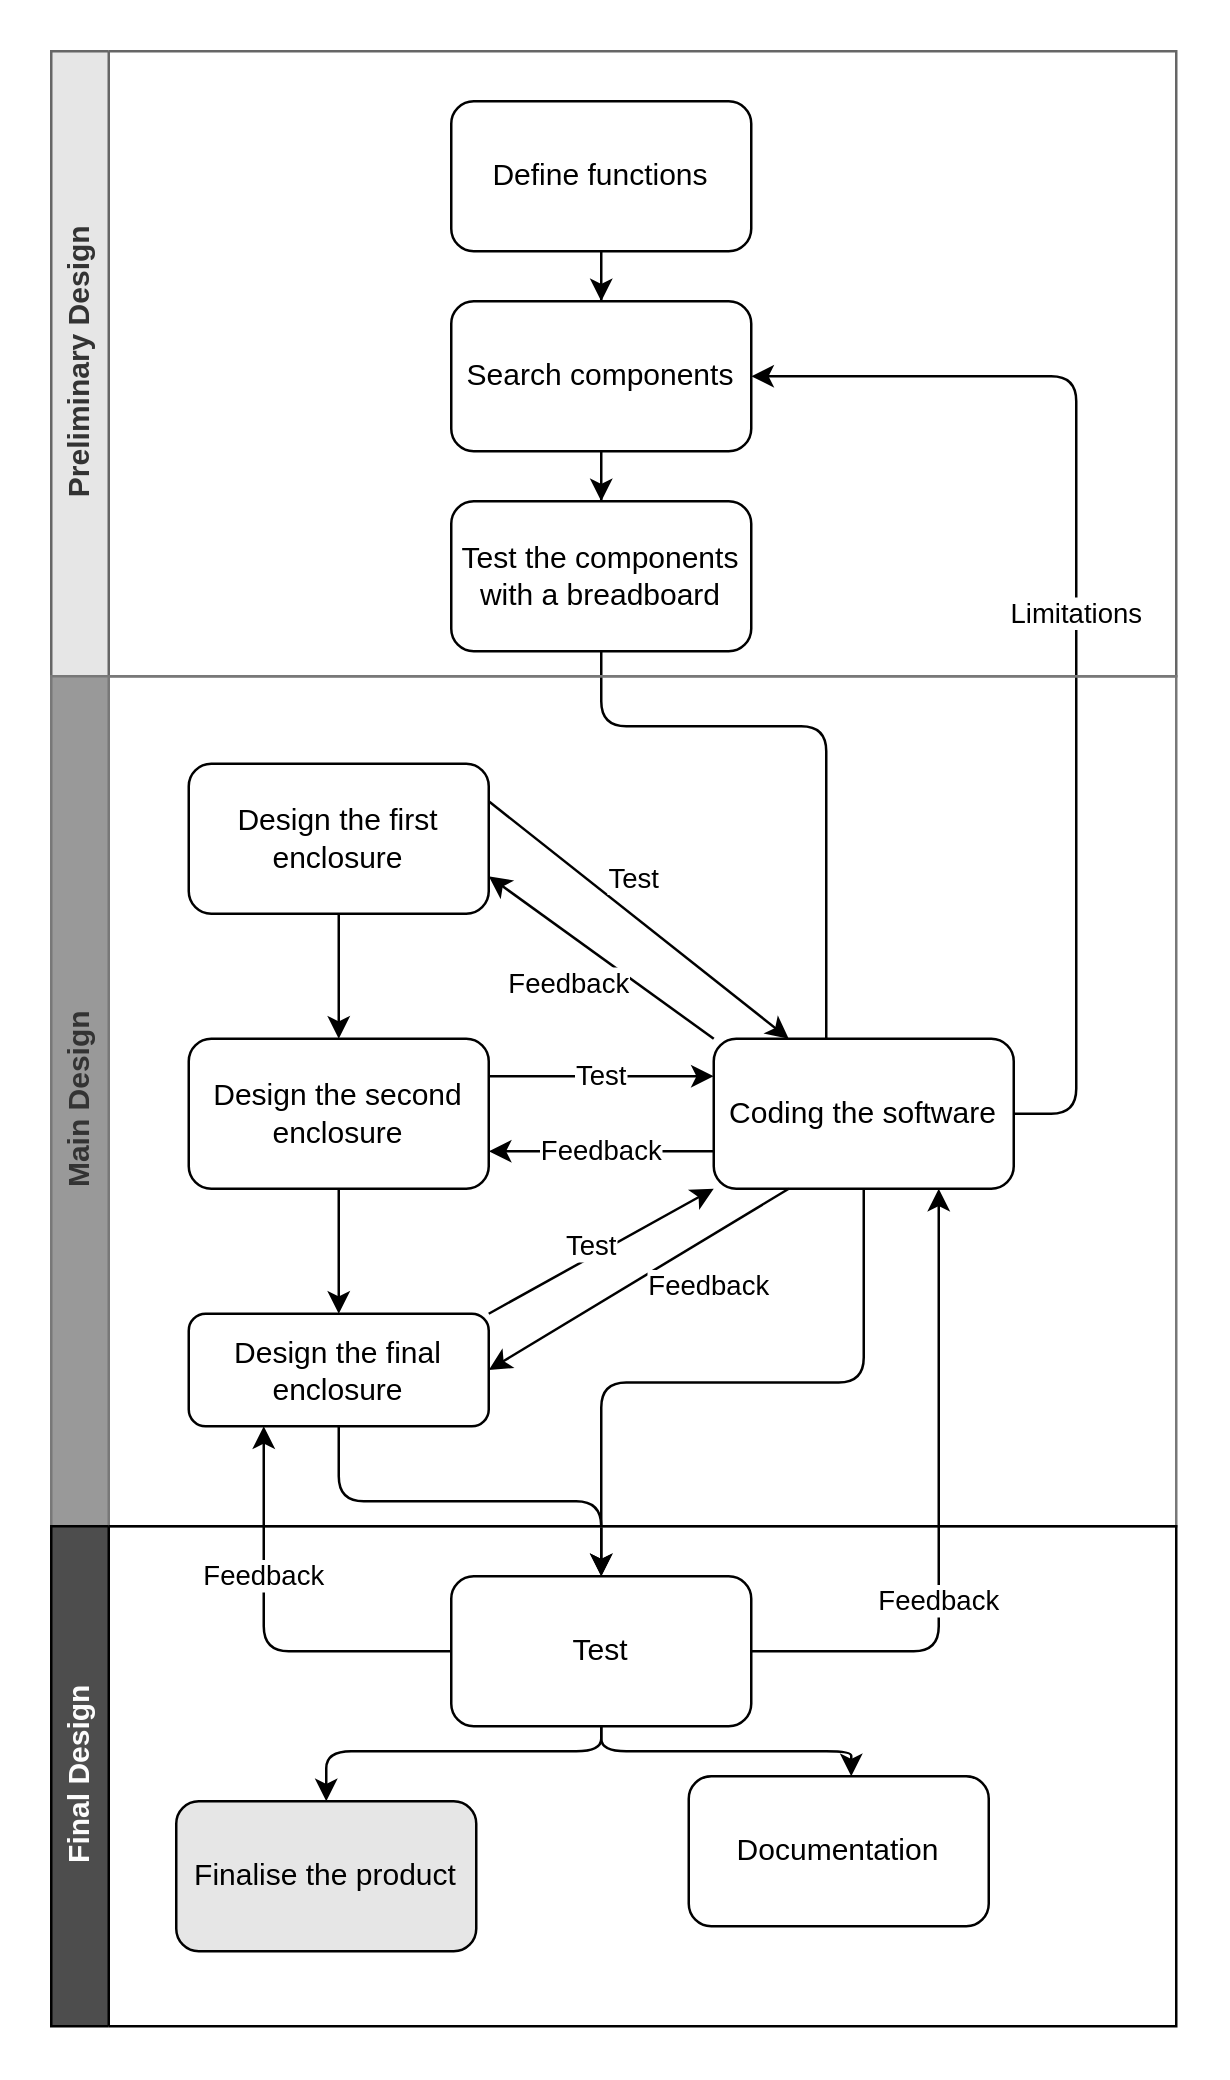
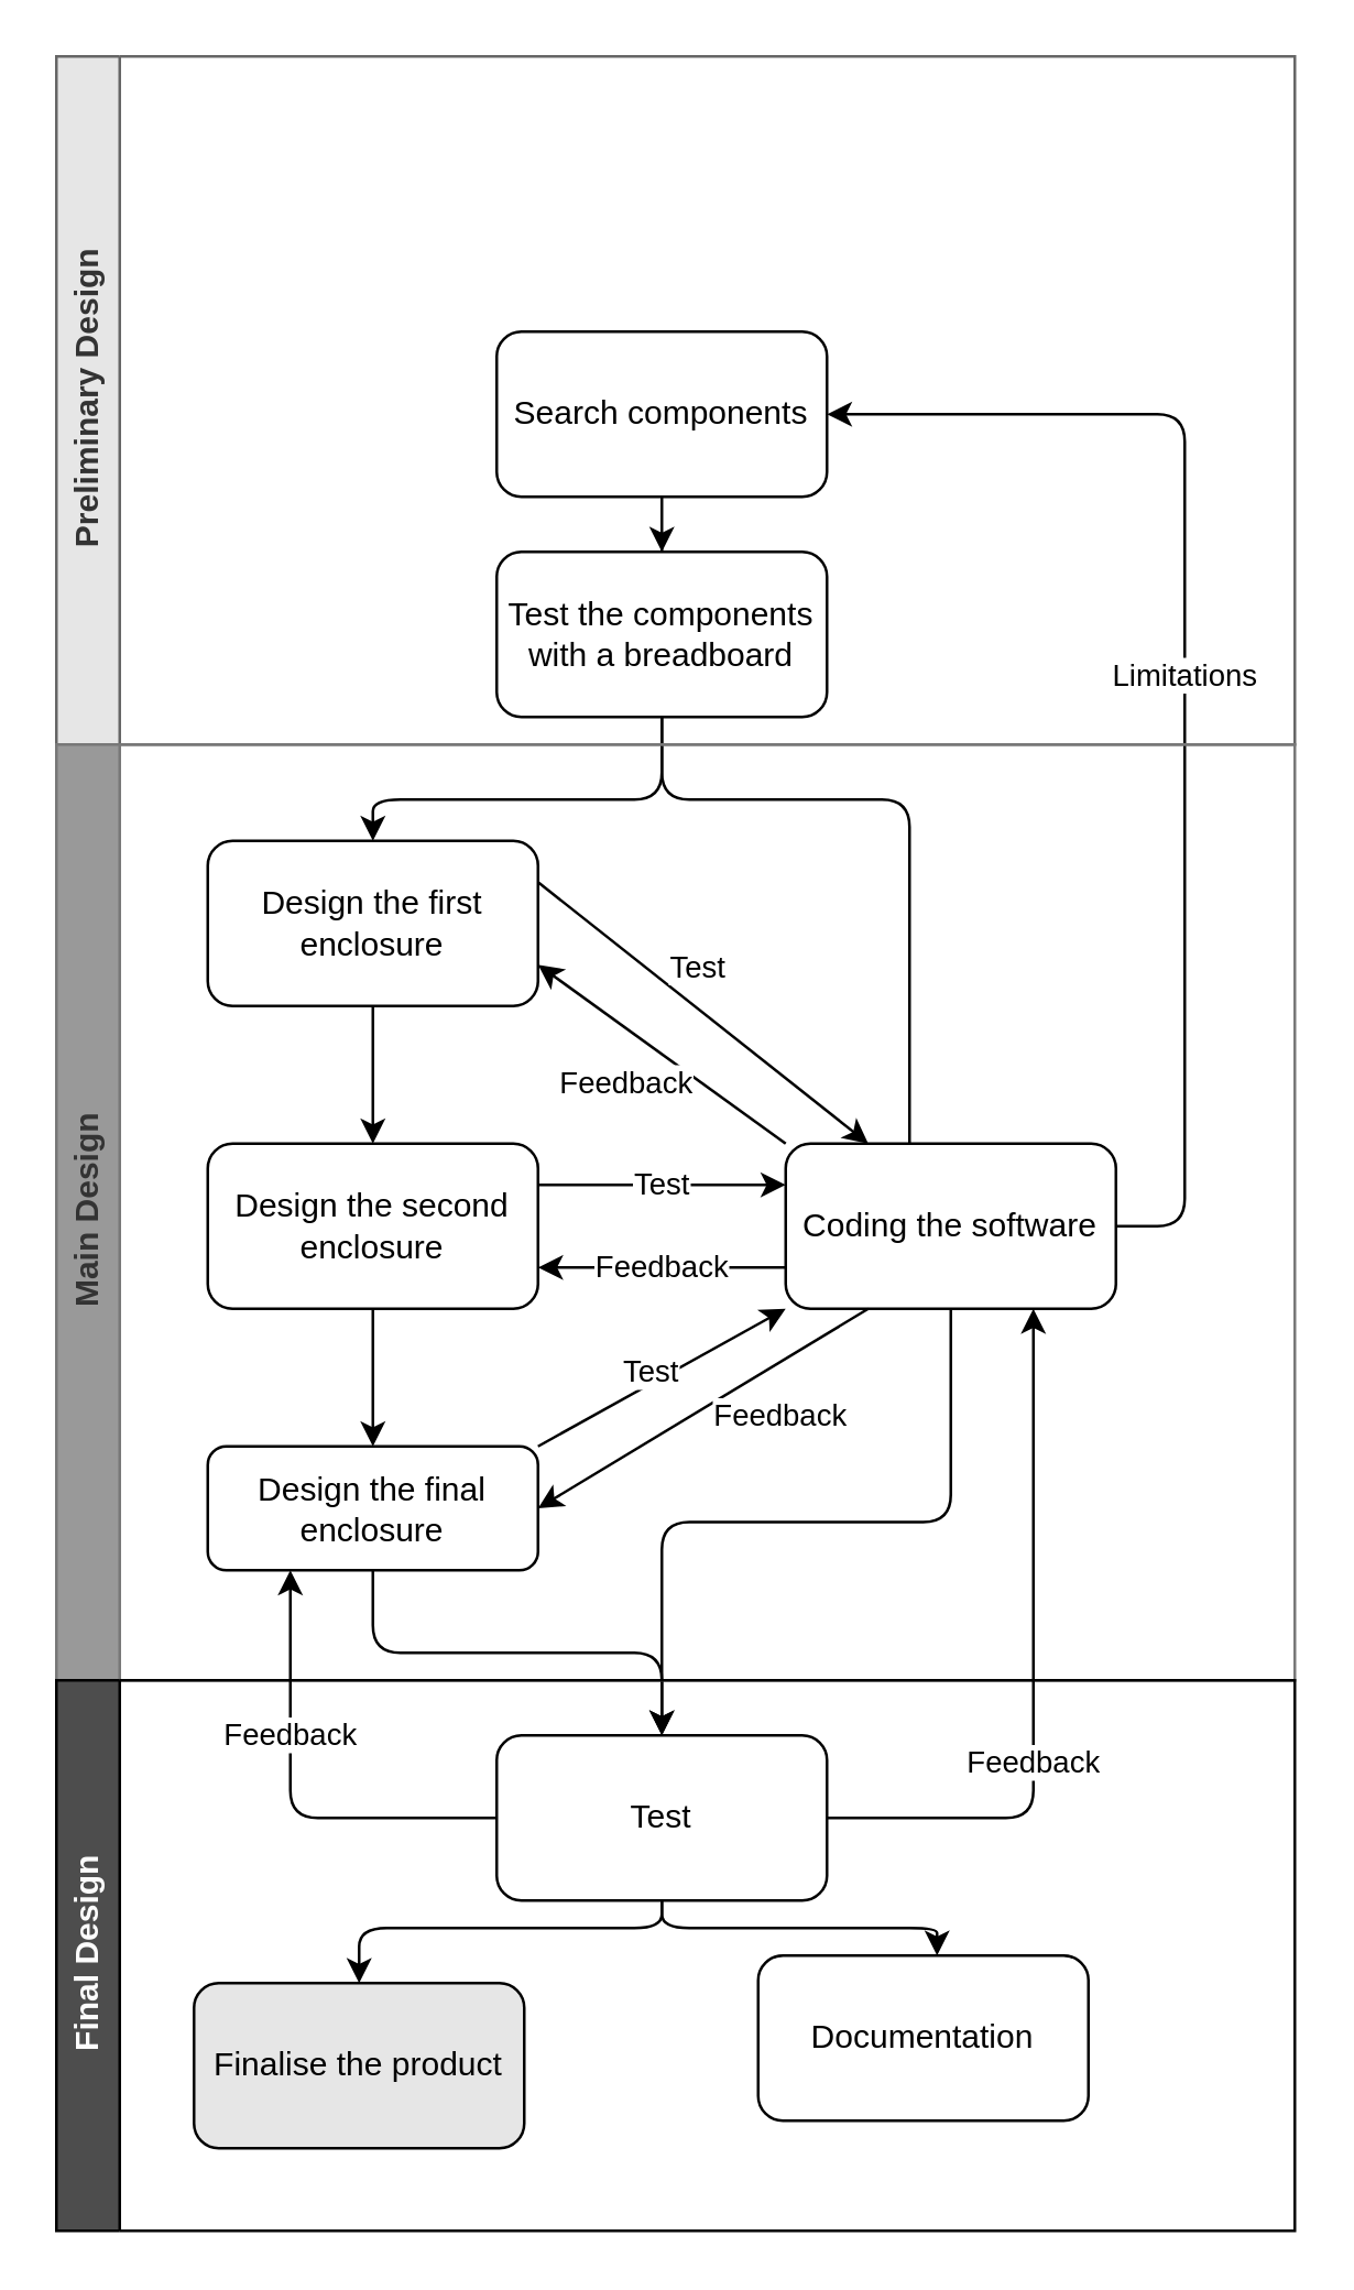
- <mxCell id="8" value="Define functions" style="rounded=1;whiteSpace=wrap;html=1;" vertex="1" parent="7"><mxGeometry x="160" y="20" width="120" height="60" as="geometry" /></mxCell>
- <mxCell id="11" value="" style="edgeStyle=orthogonalEdgeStyle;rounded=0;orthogonalLoop=1;jettySize=auto;html=1;" edge="1" parent="7" source="8" target="9"><mxGeometry relative="1" as="geometry" /></mxCell>
+ <mxCell id="2" value="" style="edgeStyle=orthogonalEdgeStyle;rounded=1;orthogonalLoop=1;jettySize=auto;html=1;" edge="1" parent="1" source="10" target="16"><mxGeometry relative="1" as="geometry"><Array as="points"><mxPoint x="240" y="290" /><mxPoint x="135" y="290" /></Array></mxGeometry></mxCell>
